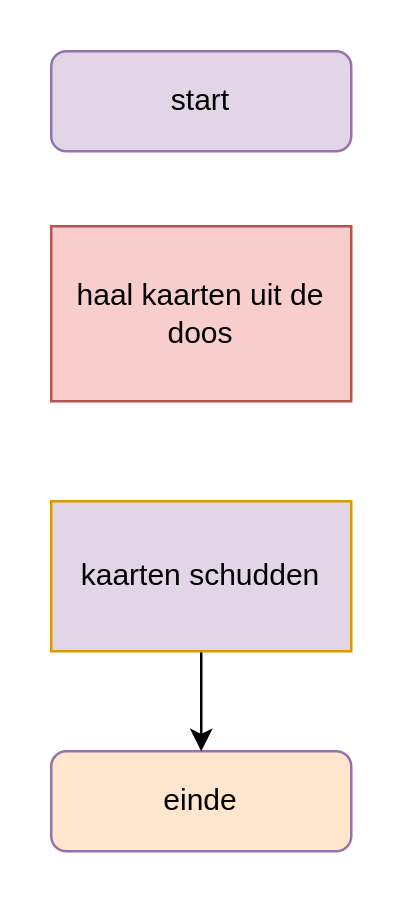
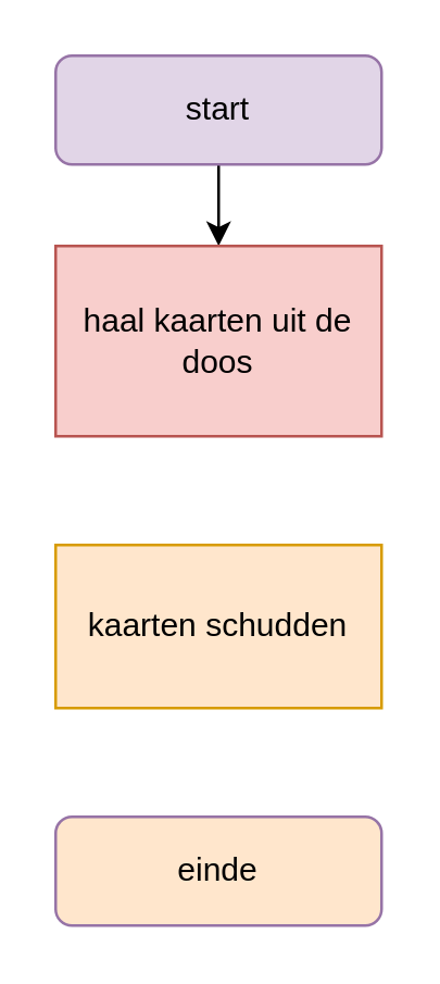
+ <mxCell id="2" style="edgeStyle=orthogonalEdgeStyle;rounded=0;orthogonalLoop=1;jettySize=auto;html=1;" edge="1" parent="1" source="3" target="5"><mxGeometry relative="1" as="geometry" /></mxCell>
- <mxCell id="8" value="kaarten schudden" style="rounded=0;whiteSpace=wrap;html=1;fillColor=#e1d5e7;strokeColor=#d79b00;" vertex="1" parent="1"><mxGeometry x="20" y="200" width="120" height="60" as="geometry" /></mxCell>
+ <mxCell id="8" value="kaarten schudden" style="rounded=0;whiteSpace=wrap;html=1;fillColor=#ffe6cc;strokeColor=#d79b00;" vertex="1" parent="1"><mxGeometry x="20" y="200" width="120" height="60" as="geometry" /></mxCell>
- <mxCell id="7" style="edgeStyle=orthogonalEdgeStyle;rounded=0;orthogonalLoop=1;jettySize=auto;html=1;entryX=0.5;entryY=0;entryDx=0;entryDy=0;" edge="1" parent="1" source="8" target="4"><mxGeometry relative="1" as="geometry" /></mxCell>
